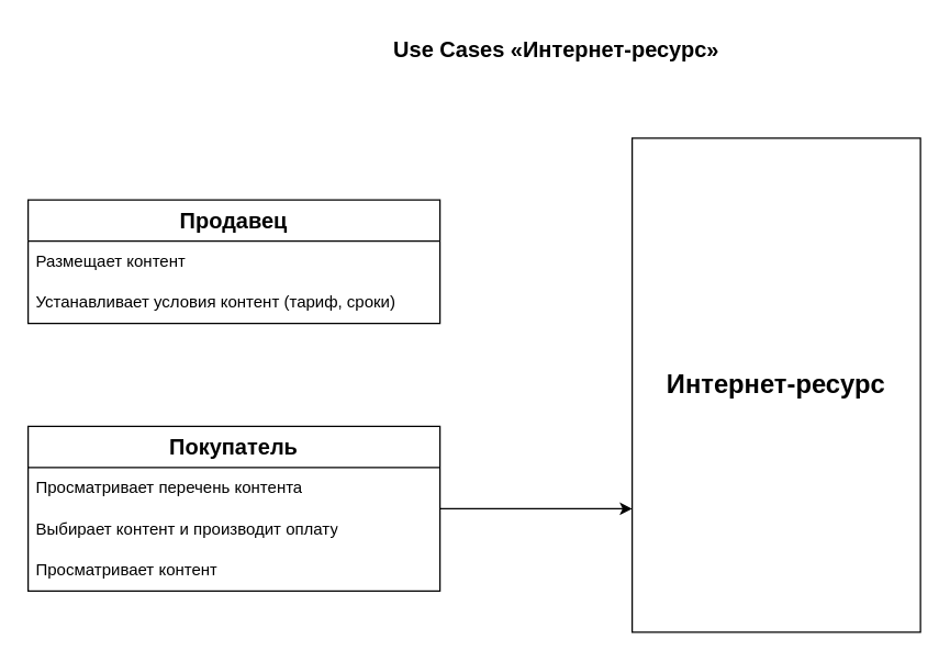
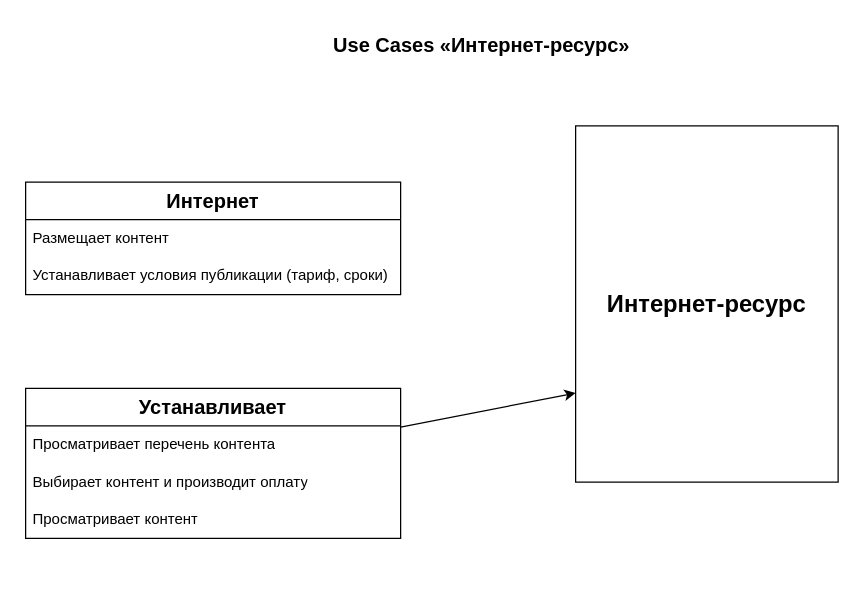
- <mxCell id="2" value="Use Cases «Интернет-ресурс»" style="text;html=1;align=center;verticalAlign=middle;whiteSpace=wrap;rounded=0;fontSize=16;fontStyle=1" parent="1" vertex="1"><mxGeometry x="180" y="20" width="450" height="30" as="geometry" /></mxCell>
+ <mxCell id="2" value="Use Cases «Интернет-ресурс»" style="text;html=1;align=center;verticalAlign=middle;whiteSpace=wrap;rounded=0;fontSize=16;fontStyle=1" parent="1" vertex="1"><mxGeometry x="160" y="20" width="450" height="30" as="geometry" /></mxCell>
- <mxCell id="4" value="&lt;font style=&quot;font-size: 16px;&quot;&gt;&lt;b&gt;Продавец&lt;/b&gt;&lt;/font&gt;" style="swimlane;fontStyle=0;childLayout=stackLayout;horizontal=1;startSize=30;horizontalStack=0;resizeParent=1;resizeParentMax=0;resizeLast=0;collapsible=0;marginBottom=0;whiteSpace=wrap;html=1;" vertex="1" parent="1"><mxGeometry x="20" y="145" width="300" height="90" as="geometry" /></mxCell>
+ <mxCell id="4" value="&lt;font style=&quot;font-size: 16px;&quot;&gt;&lt;b&gt;Интернет&lt;/b&gt;&lt;/font&gt;" style="swimlane;fontStyle=0;childLayout=stackLayout;horizontal=1;startSize=30;horizontalStack=0;resizeParent=1;resizeParentMax=0;resizeLast=0;collapsible=0;marginBottom=0;whiteSpace=wrap;html=1;" vertex="1" parent="1"><mxGeometry x="20" y="145" width="300" height="90" as="geometry" /></mxCell>
- <mxCell id="6" value="Устанавливает условия контент (тариф, сроки)" style="text;strokeColor=none;fillColor=none;align=left;verticalAlign=middle;spacingLeft=4;spacingRight=4;overflow=hidden;points=[[0,0.5],[1,0.5]];portConstraint=eastwest;rotatable=0;whiteSpace=wrap;html=1;" vertex="1" parent="4"><mxGeometry y="60" width="300" height="30" as="geometry" /></mxCell>
+ <mxCell id="6" value="Устанавливает условия публикации (тариф, сроки)" style="text;strokeColor=none;fillColor=none;align=left;verticalAlign=middle;spacingLeft=4;spacingRight=4;overflow=hidden;points=[[0,0.5],[1,0.5]];portConstraint=eastwest;rotatable=0;whiteSpace=wrap;html=1;" vertex="1" parent="4"><mxGeometry y="60" width="300" height="30" as="geometry" /></mxCell>
- <mxCell id="3" value="Интернет-ресурс" style="rounded=0;whiteSpace=wrap;html=1;fontSize=19;fontStyle=1" vertex="1" parent="1"><mxGeometry x="460" y="100" width="210" height="360" as="geometry" /></mxCell>
+ <mxCell id="3" value="Интернет-ресурс" style="rounded=0;whiteSpace=wrap;html=1;fontSize=19;fontStyle=1" vertex="1" parent="1"><mxGeometry x="460" y="100" width="210" height="285" as="geometry" /></mxCell>
- <mxCell id="7" value="&lt;font style=&quot;font-size: 16px;&quot;&gt;&lt;b&gt;Покупатель&lt;/b&gt;&lt;/font&gt;" style="swimlane;fontStyle=0;childLayout=stackLayout;horizontal=1;startSize=30;horizontalStack=0;resizeParent=1;resizeParentMax=0;resizeLast=0;collapsible=0;marginBottom=0;whiteSpace=wrap;html=1;" vertex="1" parent="1"><mxGeometry x="20" y="310" width="300" height="120" as="geometry" /></mxCell>
+ <mxCell id="7" value="&lt;font style=&quot;font-size: 16px;&quot;&gt;&lt;b&gt;Устанавливает&lt;/b&gt;&lt;/font&gt;" style="swimlane;fontStyle=0;childLayout=stackLayout;horizontal=1;startSize=30;horizontalStack=0;resizeParent=1;resizeParentMax=0;resizeLast=0;collapsible=0;marginBottom=0;whiteSpace=wrap;html=1;" vertex="1" parent="1"><mxGeometry x="20" y="310" width="300" height="120" as="geometry" /></mxCell>
